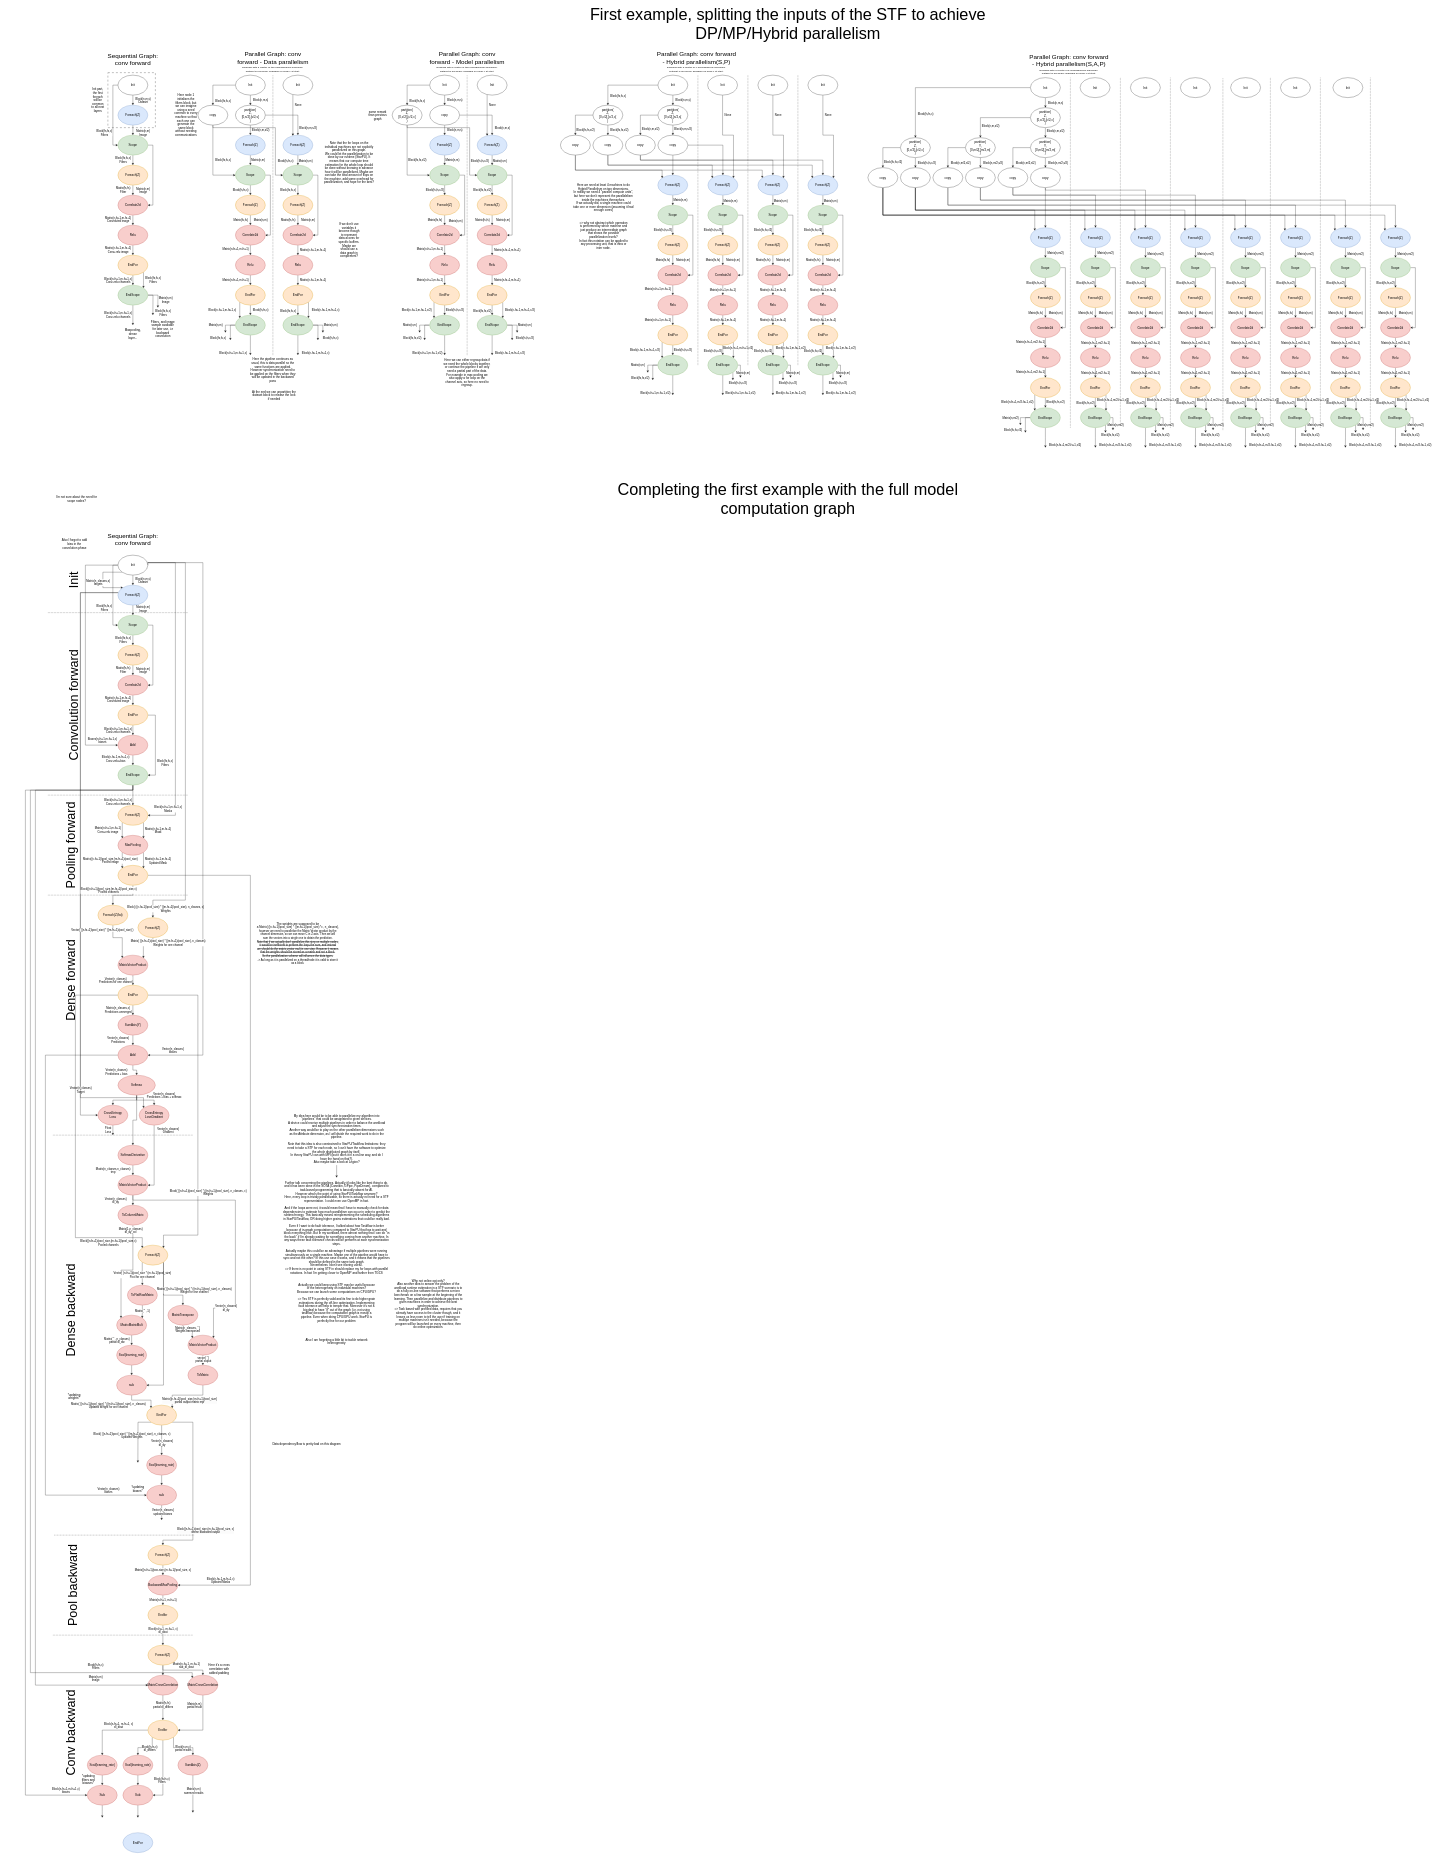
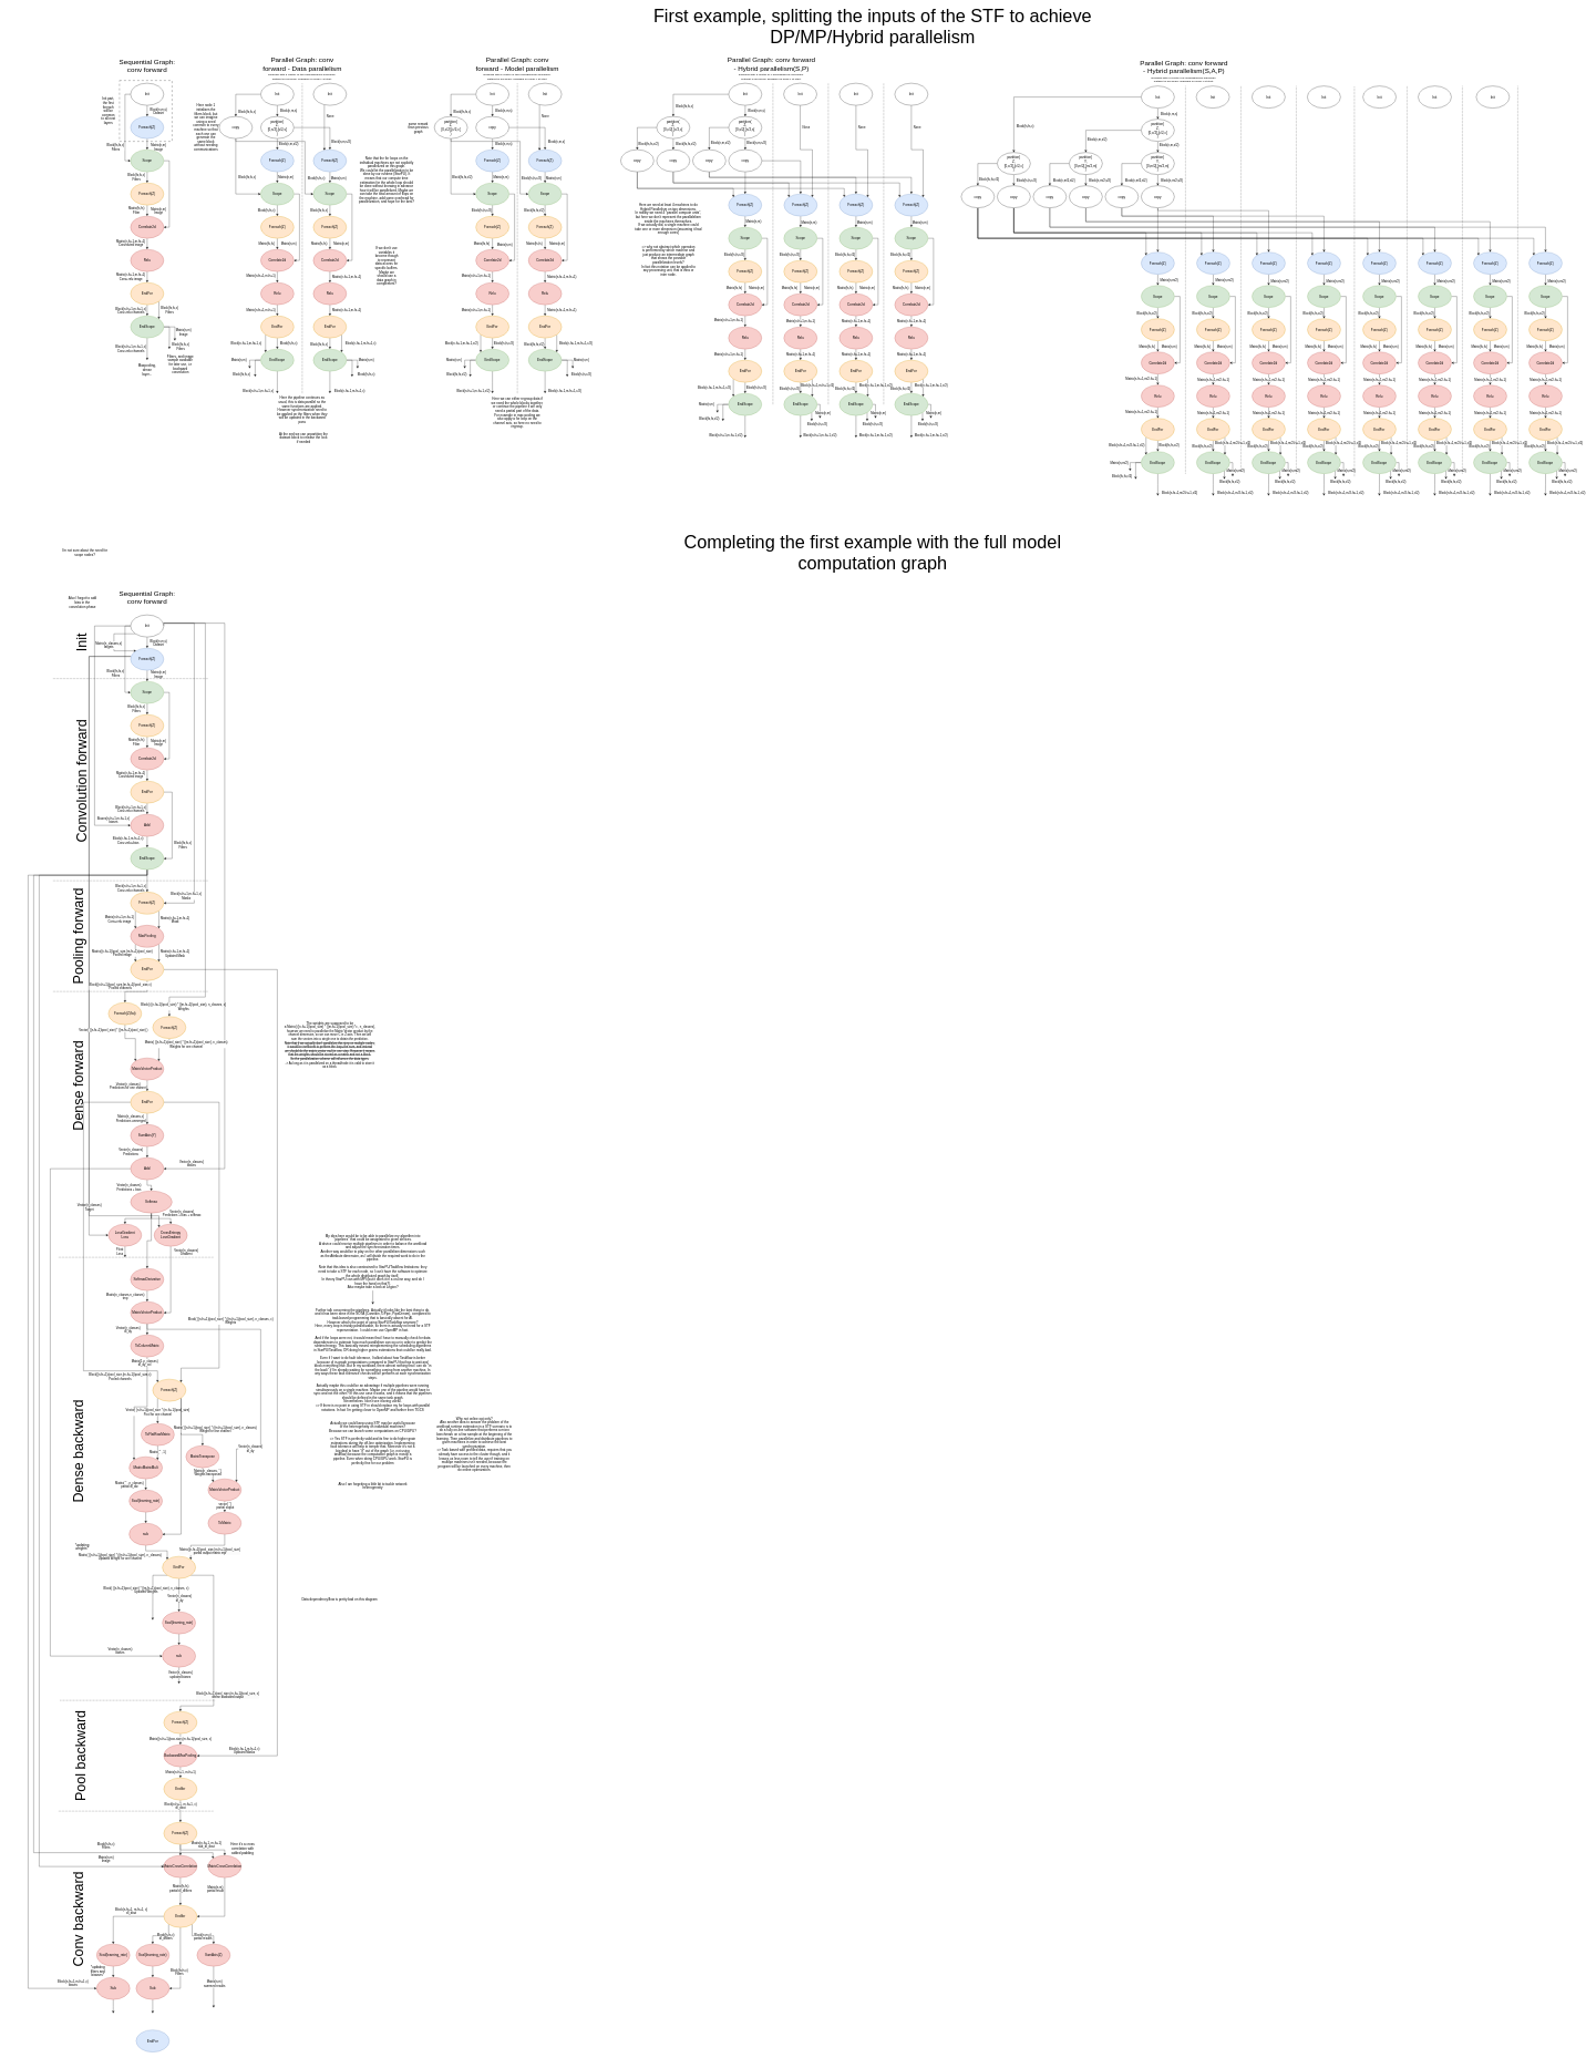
- <mxCell id="759" value="CrossEntropy&lt;div&gt;Loss&lt;/div&gt;" style="ellipse;whiteSpace=wrap;html=1;fillColor=#f8cecc;strokeColor=#b85450;" parent="1" vertex="1"><mxGeometry x="390" y="4420" width="120" height="80" as="geometry" /></mxCell>
+ <mxCell id="759" value="LossGradient&lt;div&gt;Loss&lt;/div&gt;" style="ellipse;whiteSpace=wrap;html=1;fillColor=#f8cecc;strokeColor=#b85450;" parent="1" vertex="1"><mxGeometry x="390" y="4420" width="120" height="80" as="geometry" /></mxCell>
- <mxCell id="824" value="*updating biases*" style="text;html=1;align=center;verticalAlign=middle;whiteSpace=wrap;rounded=0;" vertex="1" parent="1"><mxGeometry x="520" y="5940" width="60" height="30" as="geometry" /></mxCell>
